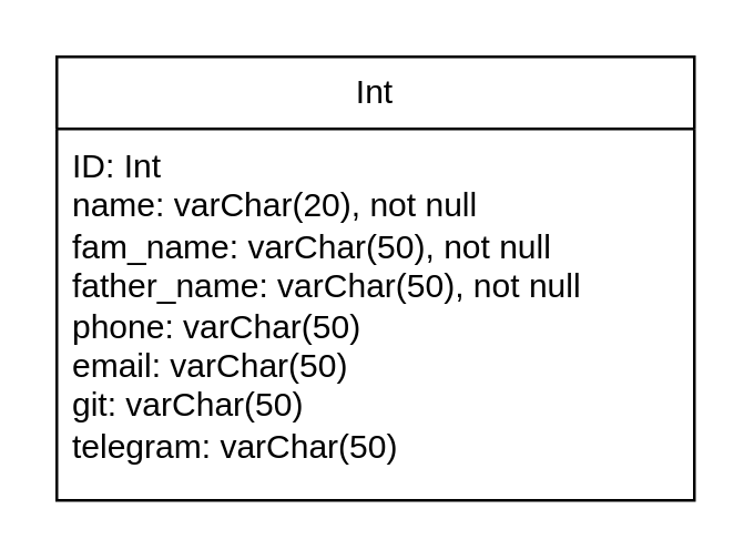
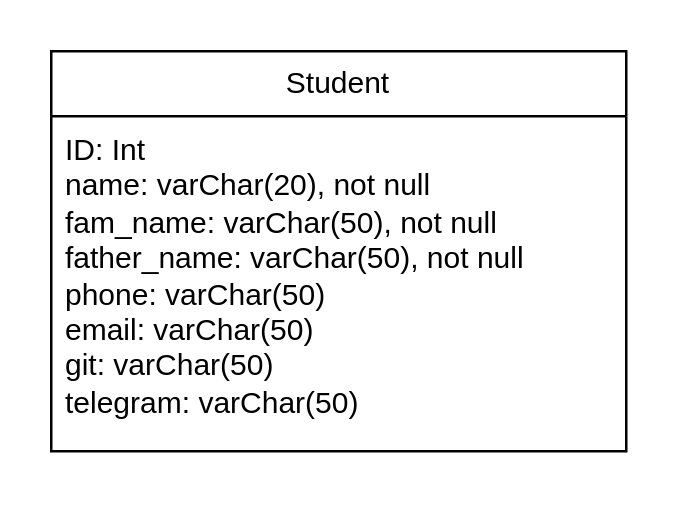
- <mxCell id="2" value="Int" style="swimlane;fontStyle=0;childLayout=stackLayout;horizontal=1;startSize=26;fillColor=none;horizontalStack=0;resizeParent=1;resizeParentMax=0;resizeLast=0;collapsible=1;marginBottom=0;whiteSpace=wrap;html=1;" vertex="1" parent="1"><mxGeometry x="20" y="20" width="230" height="160" as="geometry" /></mxCell>
+ <mxCell id="2" value="Student" style="swimlane;fontStyle=0;childLayout=stackLayout;horizontal=1;startSize=26;fillColor=none;horizontalStack=0;resizeParent=1;resizeParentMax=0;resizeLast=0;collapsible=1;marginBottom=0;whiteSpace=wrap;html=1;" vertex="1" parent="1"><mxGeometry x="20" y="20" width="230" height="160" as="geometry" /></mxCell>
